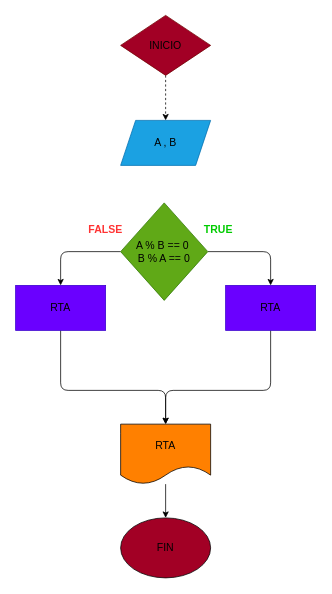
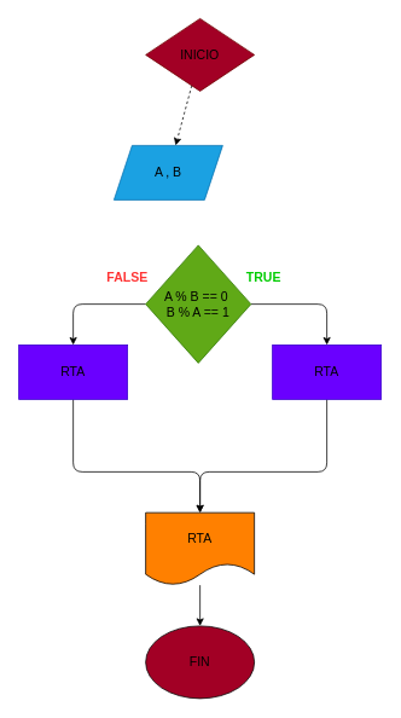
- <mxCell id="4" value="&lt;font color=&quot;#000000&quot;&gt;A , B&lt;/font&gt;" style="shape=parallelogram;perimeter=parallelogramPerimeter;whiteSpace=wrap;html=1;fixedSize=1;fontSize=14;fontColor=#ffffff;fillColor=#1ba1e2;strokeColor=#006EAF;" parent="1" vertex="1"><mxGeometry x="160" y="160" width="120" height="60" as="geometry" /></mxCell>
+ <mxCell id="4" value="&lt;font color=&quot;#000000&quot;&gt;A , B&lt;/font&gt;" style="shape=parallelogram;perimeter=parallelogramPerimeter;whiteSpace=wrap;html=1;fixedSize=1;fontSize=14;fontColor=#ffffff;fillColor=#1ba1e2;strokeColor=#006EAF;" parent="1" vertex="1"><mxGeometry x="125" y="160" width="120" height="60" as="geometry" /></mxCell>
- <mxCell id="7" value="&lt;font color=&quot;#000000&quot;&gt;A % B == 0&amp;nbsp;&lt;br&gt;B % A == 0&lt;/font&gt;" style="rhombus;whiteSpace=wrap;html=1;fontSize=14;fontColor=#ffffff;fillColor=#60a917;strokeColor=#2D7600;" parent="1" vertex="1"><mxGeometry x="160" y="270" width="116.25" height="130" as="geometry" /></mxCell>
+ <mxCell id="7" value="&lt;font color=&quot;#000000&quot;&gt;A % B == 0&amp;nbsp;&lt;br&gt;B % A == 1&lt;/font&gt;" style="rhombus;whiteSpace=wrap;html=1;fontSize=14;fontColor=#ffffff;fillColor=#60a917;strokeColor=#2D7600;" parent="1" vertex="1"><mxGeometry x="160" y="270" width="116.25" height="130" as="geometry" /></mxCell>
